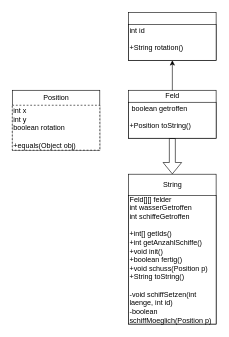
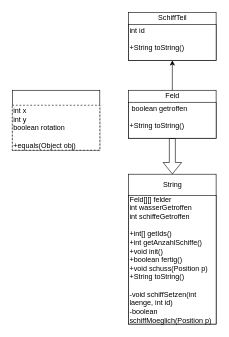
+ <mxCell id="9" value="SchiffTeil" style="text;html=1;strokeColor=none;fillColor=none;align=center;verticalAlign=middle;whiteSpace=wrap;rounded=0;" parent="6" vertex="1"><mxGeometry x="48.667" width="48.667" height="20" as="geometry" /></mxCell>
- <mxCell id="22" value="int id&lt;br&gt;&lt;br&gt;+String rotation()" style="text;html=1;strokeColor=none;fillColor=none;align=left;verticalAlign=middle;whiteSpace=wrap;rounded=0;" vertex="1" parent="1"><mxGeometry x="214" y="40" width="146" height="50" as="geometry" /></mxCell>
+ <mxCell id="22" value="int id&lt;br&gt;&lt;br&gt;+String toString()" style="text;html=1;strokeColor=none;fillColor=none;align=left;verticalAlign=middle;whiteSpace=wrap;rounded=0;" vertex="1" parent="1"><mxGeometry x="214" y="40" width="146" height="50" as="geometry" /></mxCell>
- <mxCell id="21" value="Position" style="text;html=1;strokeColor=none;fillColor=none;align=center;verticalAlign=middle;whiteSpace=wrap;rounded=0;" vertex="1" parent="18"><mxGeometry x="48.667" width="48.667" height="25" as="geometry" /></mxCell>
- <mxCell id="17" value="&amp;nbsp;boolean getroffen&lt;br&gt;&lt;br&gt;+Position toString()" style="text;html=1;strokeColor=none;fillColor=none;align=left;verticalAlign=middle;whiteSpace=wrap;rounded=0;" parent="1" vertex="1"><mxGeometry x="214" y="170" width="146" height="50" as="geometry" /></mxCell>
+ <mxCell id="17" value="&amp;nbsp;boolean getroffen&lt;br&gt;&lt;br&gt;+String toString()" style="text;html=1;strokeColor=none;fillColor=none;align=left;verticalAlign=middle;whiteSpace=wrap;rounded=0;" parent="1" vertex="1"><mxGeometry x="214" y="170" width="146" height="50" as="geometry" /></mxCell>
